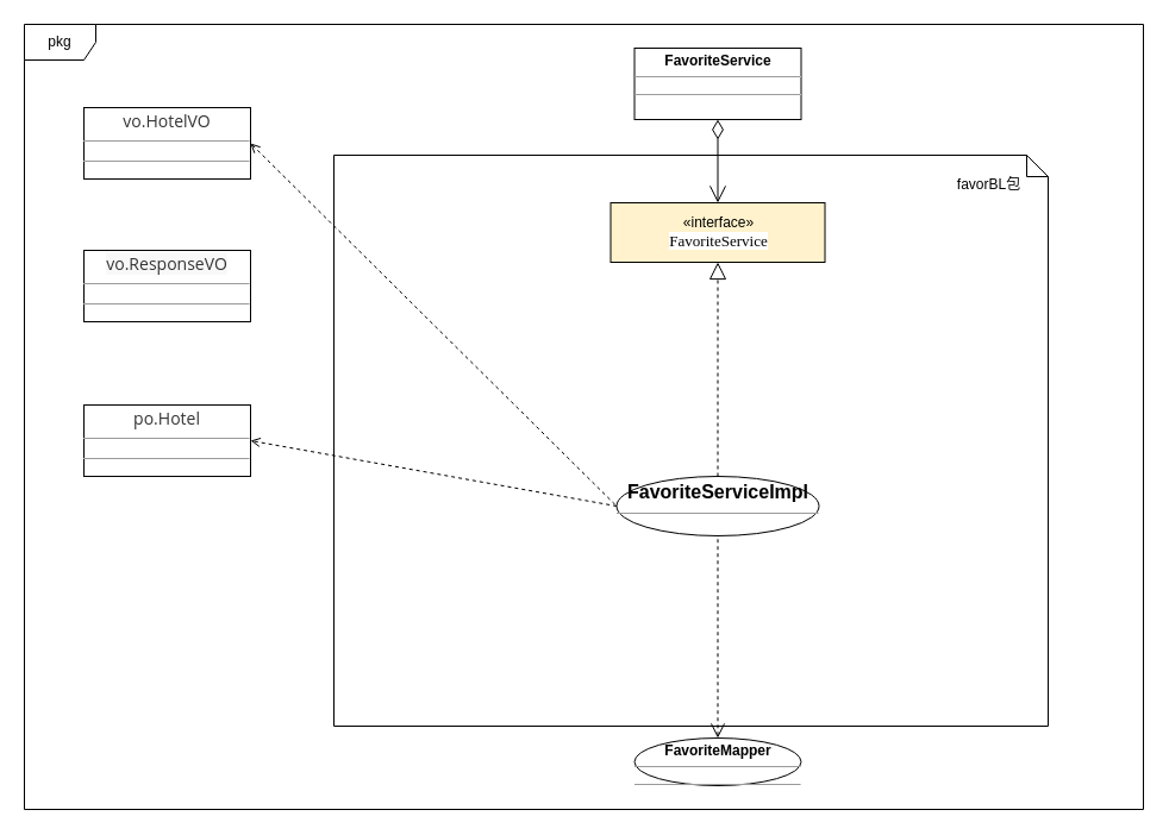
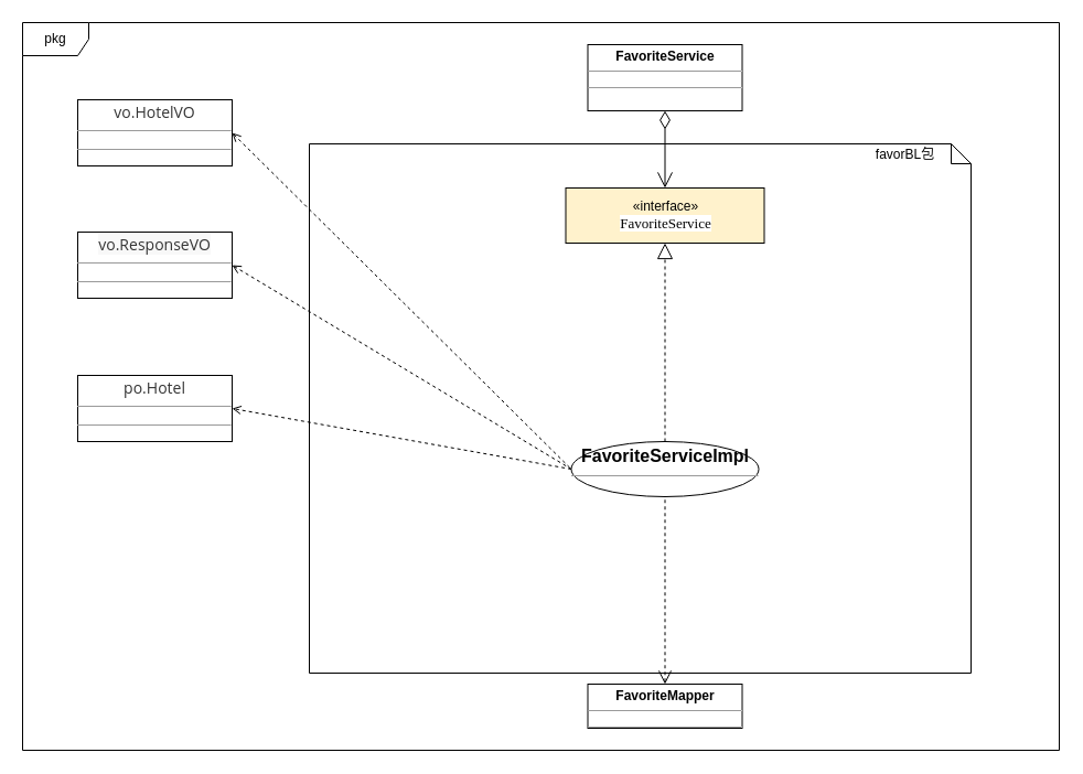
- <mxCell id="8" value="favorBL包" style="text;html=1;align=center;verticalAlign=middle;resizable=0;points=[];autosize=1;fontColor=none;" vertex="1" parent="1"><mxGeometry x="795" y="145" width="70" height="20" as="geometry" /></mxCell>
+ <mxCell id="8" value="favorBL包" style="text;html=1;align=center;verticalAlign=middle;resizable=0;points=[];autosize=1;fontColor=none;" vertex="1" parent="1"><mxGeometry x="785" y="130" width="70" height="20" as="geometry" /></mxCell>
+ <mxCell id="17" value="" style="endArrow=none;dashed=1;html=1;strokeColor=#000000;strokeWidth=1;exitX=1;exitY=0.5;exitDx=0;exitDy=0;startArrow=open;startFill=0;entryX=0;entryY=0.5;entryDx=0;entryDy=0;" edge="1" parent="1" source="6" target="12"><mxGeometry width="50" height="50" relative="1" as="geometry"><mxPoint x="230" y="160" as="sourcePoint" /><mxPoint x="400" y="420" as="targetPoint" /></mxGeometry></mxCell>
- <mxCell id="13" value="&lt;p style=&quot;margin: 0px ; margin-top: 4px ; text-align: center&quot;&gt;&lt;b&gt;FavoriteMapper&lt;/b&gt;&lt;/p&gt;&lt;hr size=&quot;1&quot;&gt;&lt;div style=&quot;height: 2px&quot;&gt;&lt;/div&gt;&lt;hr size=&quot;1&quot;&gt;&lt;div style=&quot;height: 2px&quot;&gt;&lt;/div&gt;" style="ellipse;verticalAlign=top;align=left;overflow=fill;fontSize=12;fontFamily=Helvetica;html=1;" vertex="1" parent="1"><mxGeometry x="532.5" y="620" width="140" height="40" as="geometry" /></mxCell>
+ <mxCell id="13" value="&lt;p style=&quot;margin: 0px ; margin-top: 4px ; text-align: center&quot;&gt;&lt;b&gt;FavoriteMapper&lt;/b&gt;&lt;/p&gt;&lt;hr size=&quot;1&quot;&gt;&lt;div style=&quot;height: 2px&quot;&gt;&lt;/div&gt;&lt;hr size=&quot;1&quot;&gt;&lt;div style=&quot;height: 2px&quot;&gt;&lt;/div&gt;" style="verticalAlign=top;align=left;overflow=fill;fontSize=12;fontFamily=Helvetica;html=1;" vertex="1" parent="1"><mxGeometry x="532.5" y="620" width="140" height="40" as="geometry" /></mxCell>
